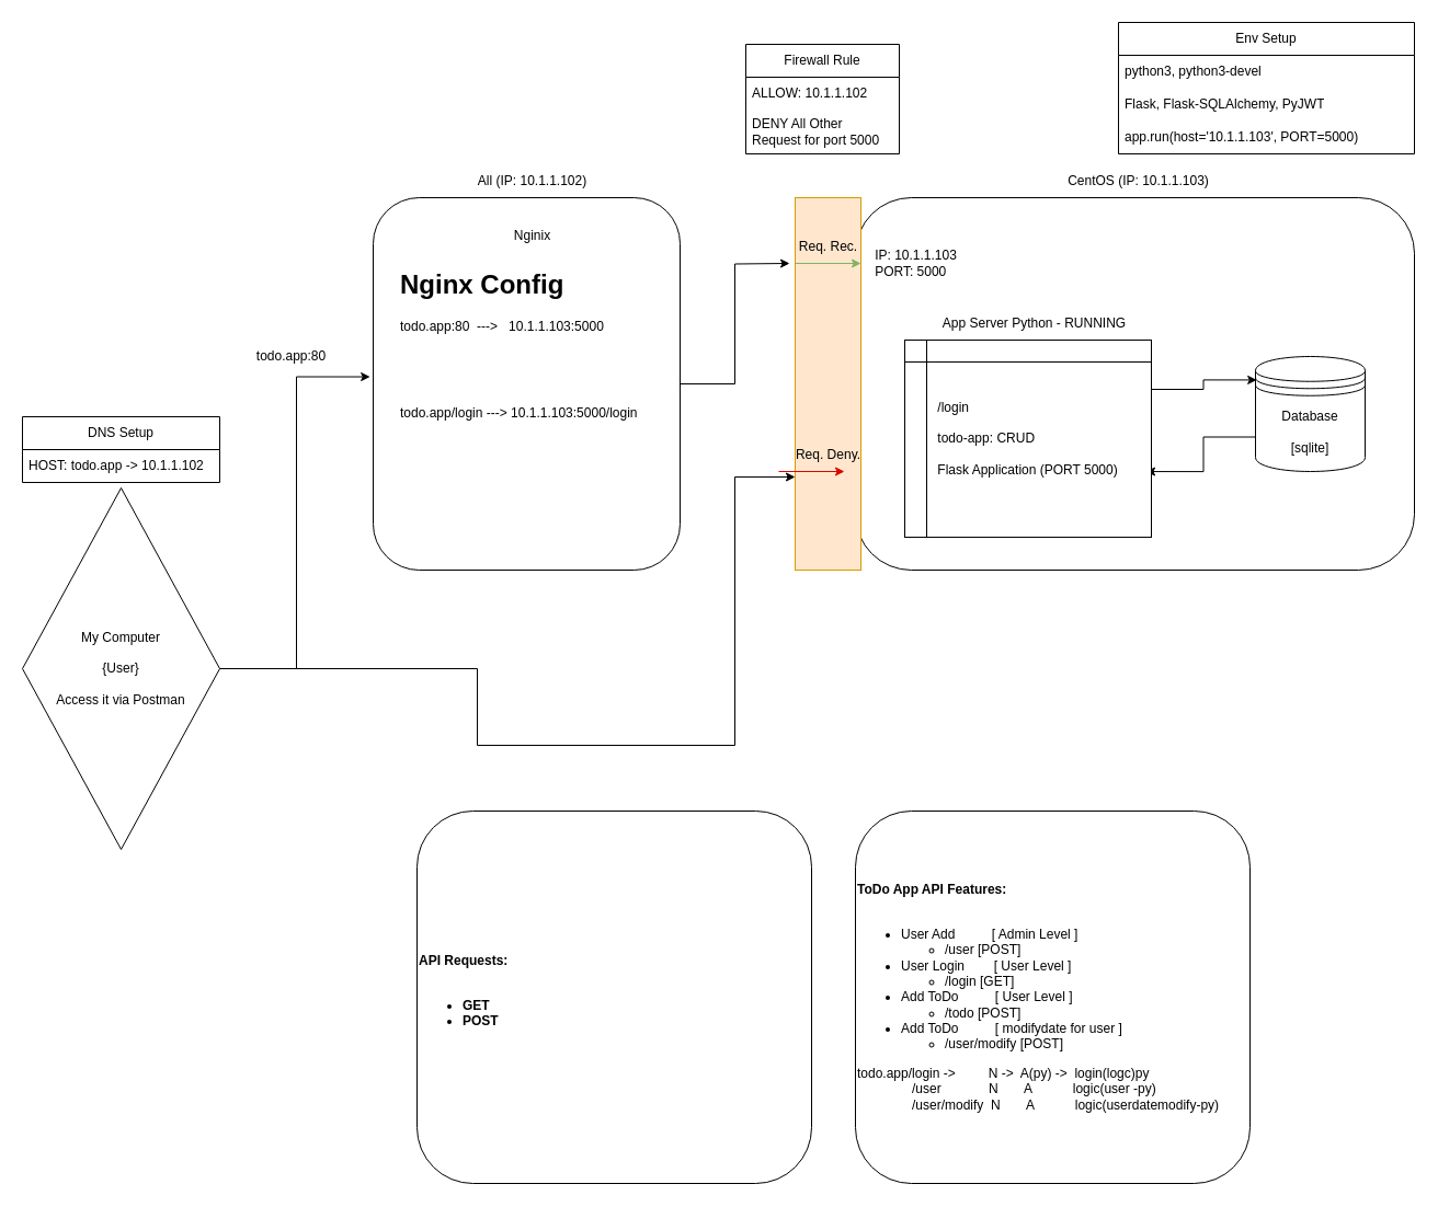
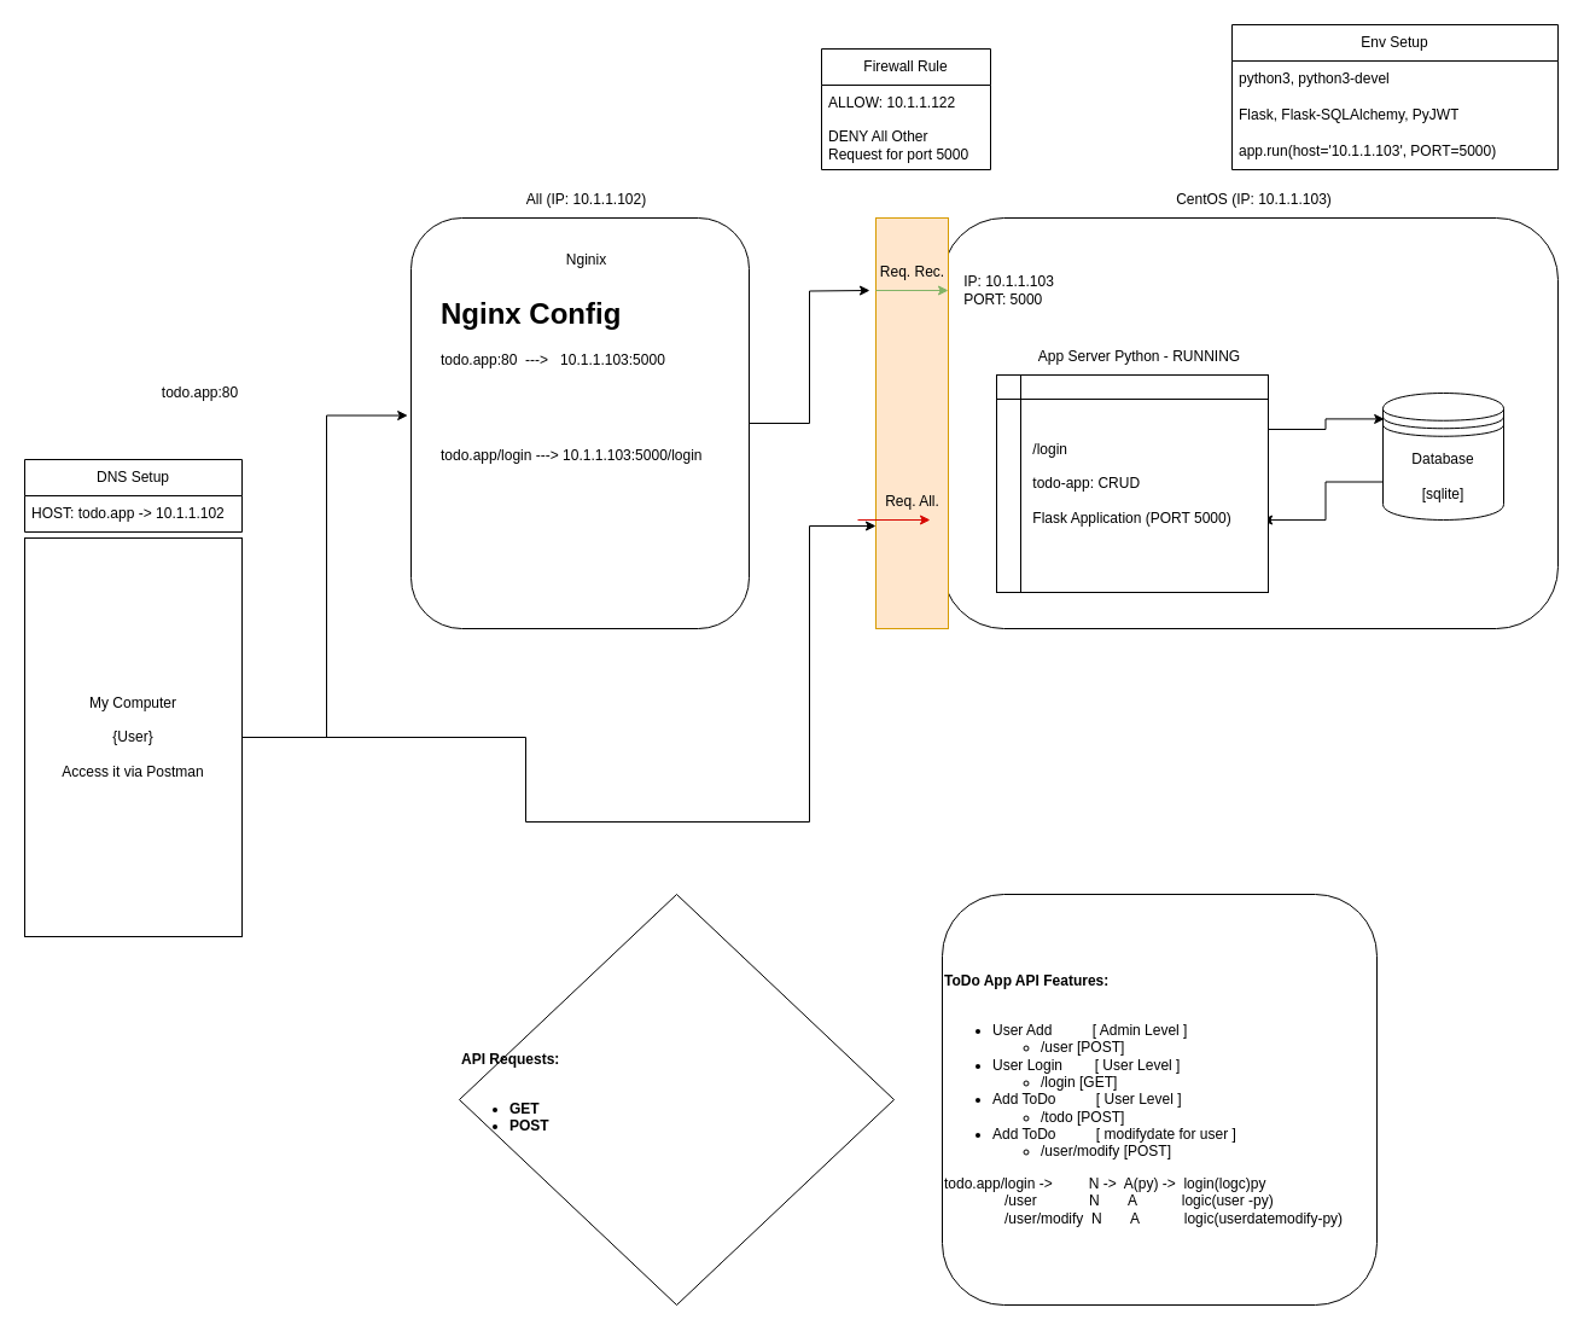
- <mxCell id="18" value="ALLOW: 10.1.1.102" style="text;strokeColor=none;fillColor=none;align=left;verticalAlign=middle;spacingLeft=4;spacingRight=4;overflow=hidden;points=[[0,0.5],[1,0.5]];portConstraint=eastwest;rotatable=0;whiteSpace=wrap;html=1;" vertex="1" parent="17"><mxGeometry y="30" width="140" height="30" as="geometry" /></mxCell>
+ <mxCell id="18" value="ALLOW: 10.1.1.122" style="text;strokeColor=none;fillColor=none;align=left;verticalAlign=middle;spacingLeft=4;spacingRight=4;overflow=hidden;points=[[0,0.5],[1,0.5]];portConstraint=eastwest;rotatable=0;whiteSpace=wrap;html=1;" vertex="1" parent="17"><mxGeometry y="30" width="140" height="30" as="geometry" /></mxCell>
- <mxCell id="26" value="todo.app:80" style="text;html=1;align=center;verticalAlign=middle;resizable=0;points=[];autosize=1;strokeColor=none;fillColor=none;" vertex="1" parent="1"><mxGeometry x="220" y="310" width="90" height="30" as="geometry" /></mxCell>
+ <mxCell id="26" value="todo.app:80" style="text;html=1;align=center;verticalAlign=middle;resizable=0;points=[];autosize=1;strokeColor=none;fillColor=none;" vertex="1" parent="1"><mxGeometry x="120" y="310" width="90" height="30" as="geometry" /></mxCell>
- <mxCell id="33" value="Req. Deny." style="text;html=1;align=center;verticalAlign=middle;resizable=0;points=[];autosize=1;strokeColor=none;fillColor=none;" vertex="1" parent="1"><mxGeometry x="715" y="400" width="80" height="30" as="geometry" /></mxCell>
+ <mxCell id="33" value="Req. All." style="text;html=1;align=center;verticalAlign=middle;resizable=0;points=[];autosize=1;strokeColor=none;fillColor=none;" vertex="1" parent="1"><mxGeometry x="715" y="400" width="80" height="30" as="geometry" /></mxCell>
- <mxCell id="15" value="My Computer&lt;br&gt;&lt;br&gt;{User}&lt;br&gt;&lt;br&gt;Access it via Postman" style="rhombus;whiteSpace=wrap;html=1;" vertex="1" parent="1"><mxGeometry x="20" y="445" width="180" height="330" as="geometry" /></mxCell>
+ <mxCell id="15" value="My Computer&lt;br&gt;&lt;br&gt;{User}&lt;br&gt;&lt;br&gt;Access it via Postman" style="rounded=0;whiteSpace=wrap;html=1;" vertex="1" parent="1"><mxGeometry x="20" y="445" width="180" height="330" as="geometry" /></mxCell>
- <mxCell id="34" value="&lt;b&gt;API Requests:&lt;br&gt;&lt;/b&gt;&lt;br&gt;&lt;ul&gt;&lt;li&gt;&lt;b&gt;GET&lt;/b&gt;&lt;/li&gt;&lt;li&gt;&lt;b&gt;POST&lt;/b&gt;&lt;/li&gt;&lt;/ul&gt;" style="rounded=1;whiteSpace=wrap;html=1;align=left;" vertex="1" parent="1"><mxGeometry x="380" y="740" width="360" height="340" as="geometry" /></mxCell>
+ <mxCell id="34" value="&lt;b&gt;API Requests:&lt;br&gt;&lt;/b&gt;&lt;br&gt;&lt;ul&gt;&lt;li&gt;&lt;b&gt;GET&lt;/b&gt;&lt;/li&gt;&lt;li&gt;&lt;b&gt;POST&lt;/b&gt;&lt;/li&gt;&lt;/ul&gt;" style="rhombus;whiteSpace=wrap;html=1;align=left;" vertex="1" parent="1"><mxGeometry x="380" y="740" width="360" height="340" as="geometry" /></mxCell>
